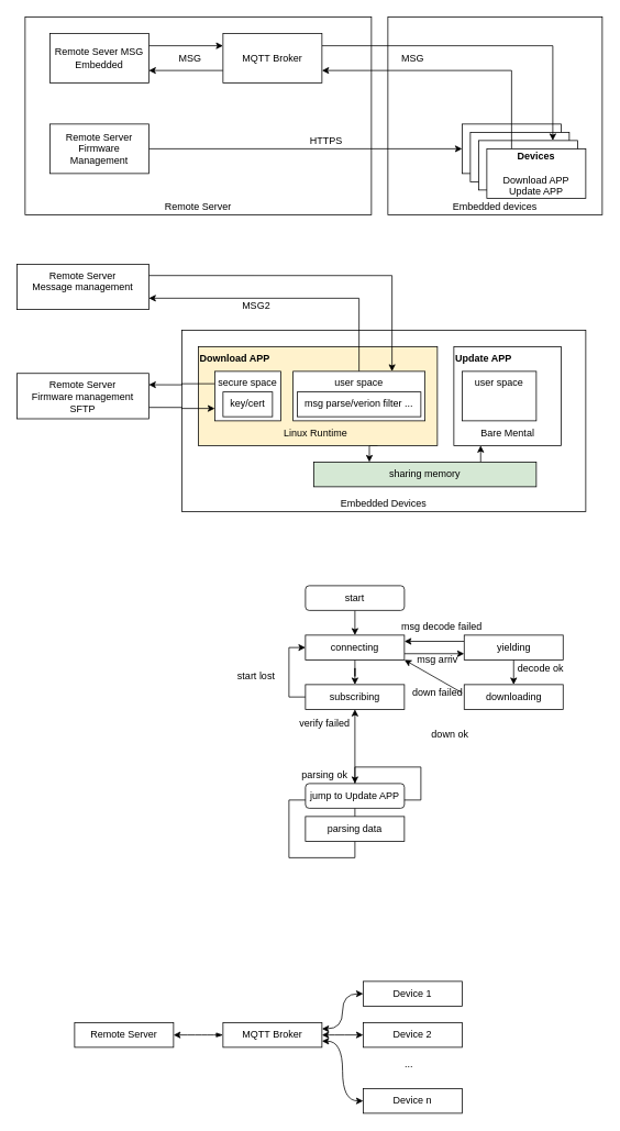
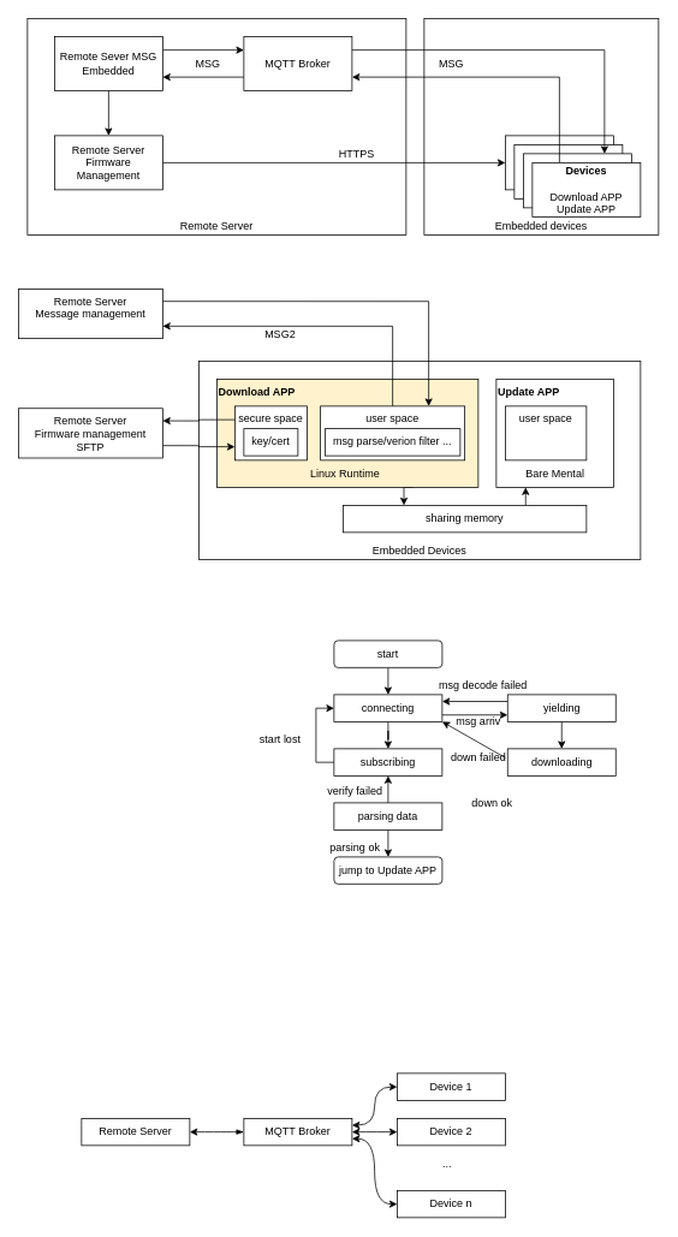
+ <mxCell id="4" style="edgeStyle=orthogonalEdgeStyle;rounded=0;orthogonalLoop=1;jettySize=auto;html=1;exitX=0.5;exitY=1;exitDx=0;exitDy=0;" edge="1" parent="1" source="6" target="8"><mxGeometry relative="1" as="geometry" /></mxCell>
- <mxCell id="32" value="sharing memory" style="rounded=0;whiteSpace=wrap;html=1;verticalAlign=top;fillColor=#d5e8d4;" vertex="1" parent="1"><mxGeometry x="380" y="560" width="270" height="30" as="geometry" /></mxCell>
+ <mxCell id="32" value="sharing memory" style="rounded=0;whiteSpace=wrap;html=1;verticalAlign=top;" vertex="1" parent="1"><mxGeometry x="380" y="560" width="270" height="30" as="geometry" /></mxCell>
- <mxCell id="63" value="decode ok" style="text;html=1;align=center;verticalAlign=middle;resizable=0;points=[];autosize=1;strokeColor=none;fillColor=none;" vertex="1" parent="1"><mxGeometry x="620" y="800" width="70" height="20" as="geometry" /></mxCell>
- <mxCell id="49" value="parsing data" style="rounded=0;whiteSpace=wrap;html=1;" vertex="1" parent="1"><mxGeometry x="370" y="990" width="120" height="30" as="geometry" /></mxCell>
+ <mxCell id="49" value="parsing data" style="rounded=0;whiteSpace=wrap;html=1;" vertex="1" parent="1"><mxGeometry x="370" y="890" width="120" height="30" as="geometry" /></mxCell>
